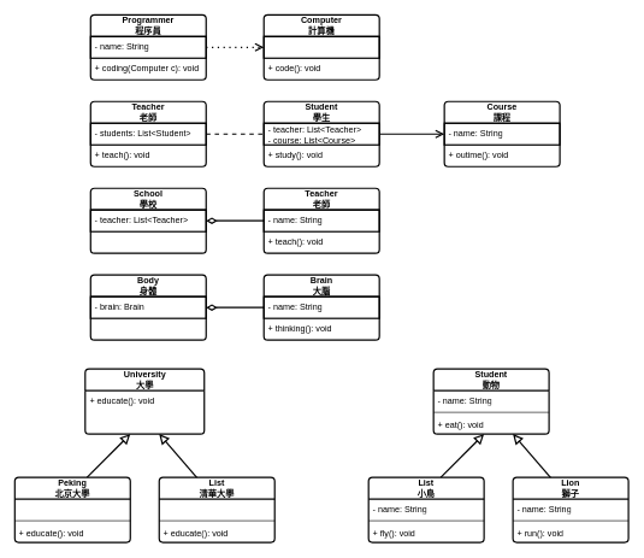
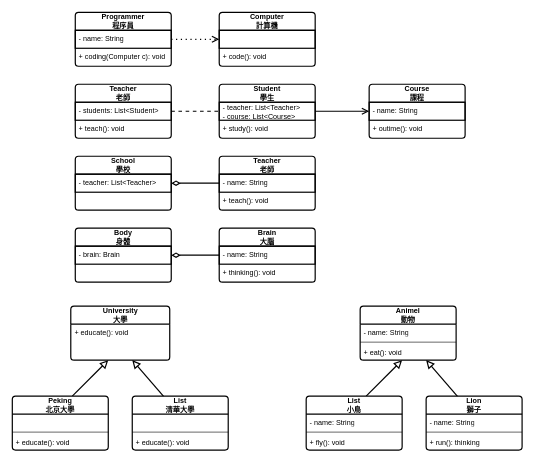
- <mxCell id="30" value="&lt;b&gt;Student&lt;br&gt;動物&lt;/b&gt;" style="swimlane;fontStyle=0;align=center;verticalAlign=middle;childLayout=stackLayout;horizontal=1;startSize=30;horizontalStack=0;resizeParent=1;resizeParentMax=0;resizeLast=0;collapsible=1;marginBottom=0;whiteSpace=wrap;html=1;swimlaneFillColor=none;strokeWidth=2;rounded=1;arcSize=6;" vertex="1" parent="1"><mxGeometry x="600" y="510" width="160" height="90" as="geometry" /></mxCell>
+ <mxCell id="30" value="&lt;b&gt;Animel&lt;br&gt;動物&lt;/b&gt;" style="swimlane;fontStyle=0;align=center;verticalAlign=middle;childLayout=stackLayout;horizontal=1;startSize=30;horizontalStack=0;resizeParent=1;resizeParentMax=0;resizeLast=0;collapsible=1;marginBottom=0;whiteSpace=wrap;html=1;swimlaneFillColor=none;strokeWidth=2;rounded=1;arcSize=6;" vertex="1" parent="1"><mxGeometry x="600" y="510" width="160" height="90" as="geometry" /></mxCell>
- <mxCell id="43" value="+ run(): void" style="text;strokeColor=none;fillColor=none;align=left;verticalAlign=top;spacingLeft=4;spacingRight=4;overflow=hidden;rotatable=0;points=[[0,0.5],[1,0.5]];portConstraint=eastwest;whiteSpace=wrap;html=1;" vertex="1" parent="40"><mxGeometry y="64" width="160" height="26" as="geometry" /></mxCell>
+ <mxCell id="43" value="+ run(): thinking" style="text;strokeColor=none;fillColor=none;align=left;verticalAlign=top;spacingLeft=4;spacingRight=4;overflow=hidden;rotatable=0;points=[[0,0.5],[1,0.5]];portConstraint=eastwest;whiteSpace=wrap;html=1;" vertex="1" parent="40"><mxGeometry y="64" width="160" height="26" as="geometry" /></mxCell>
